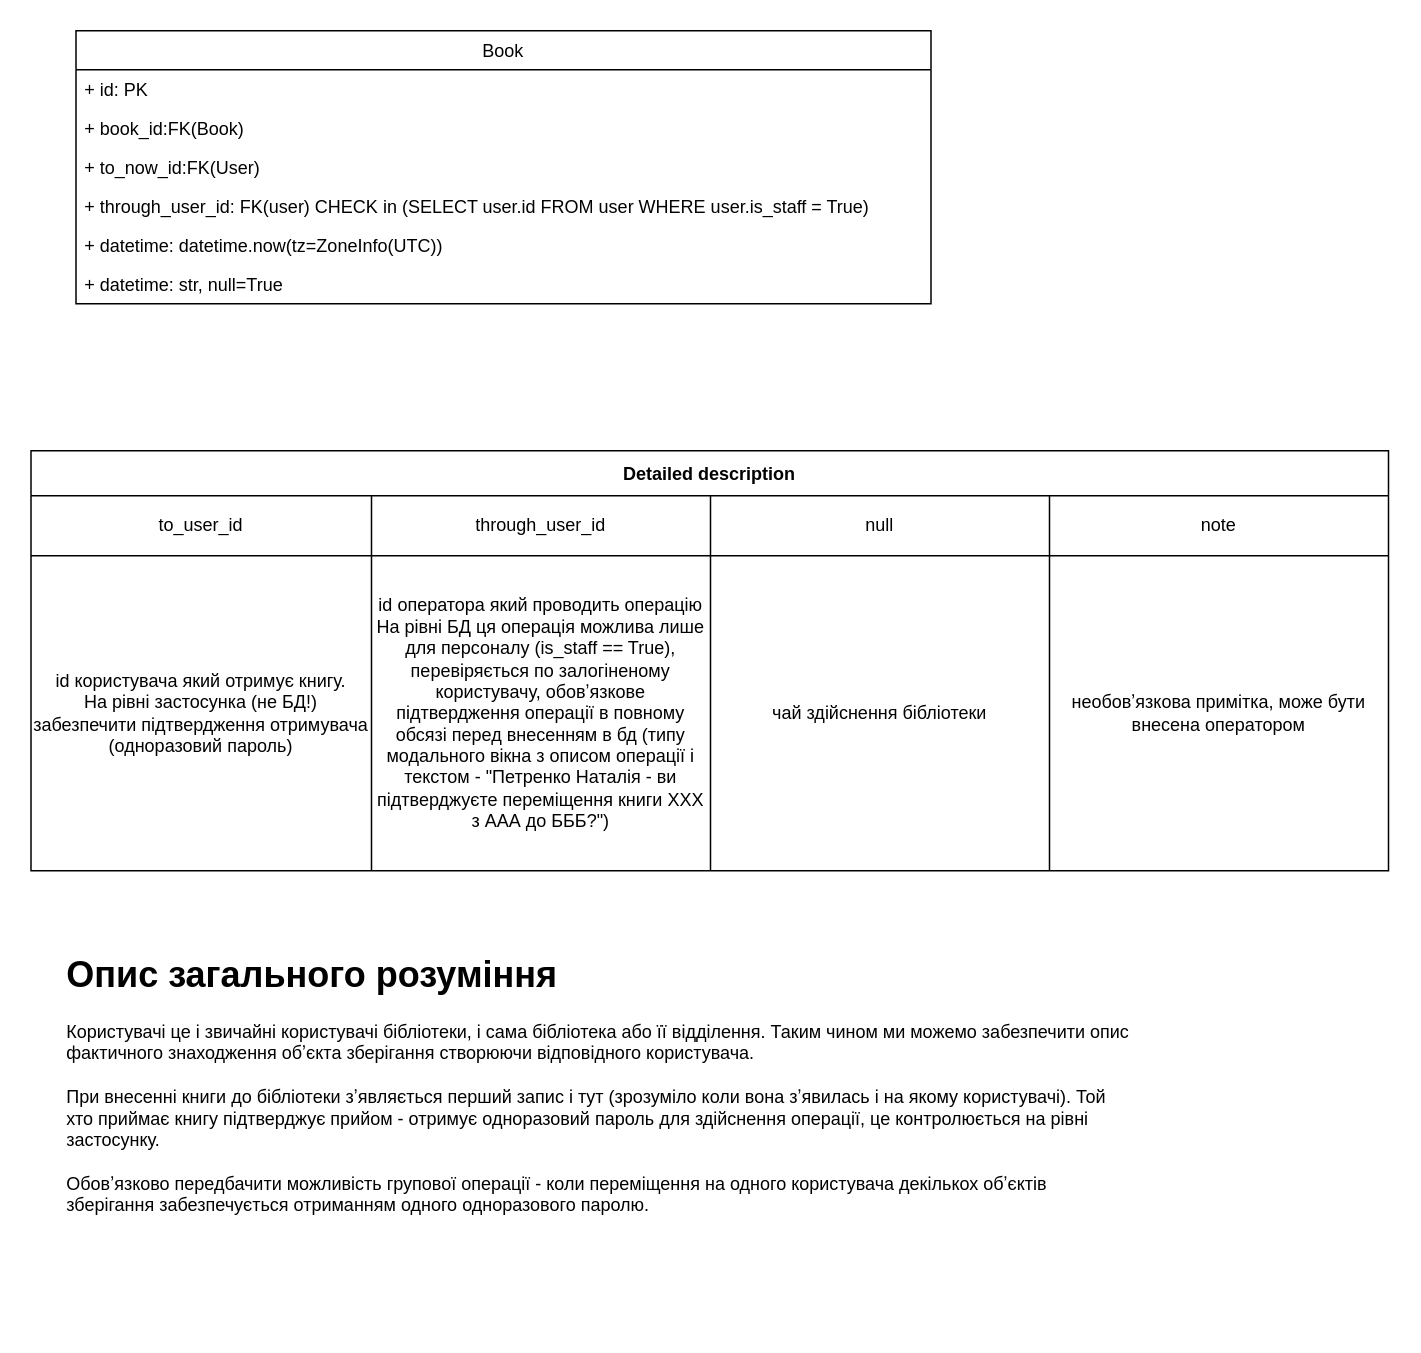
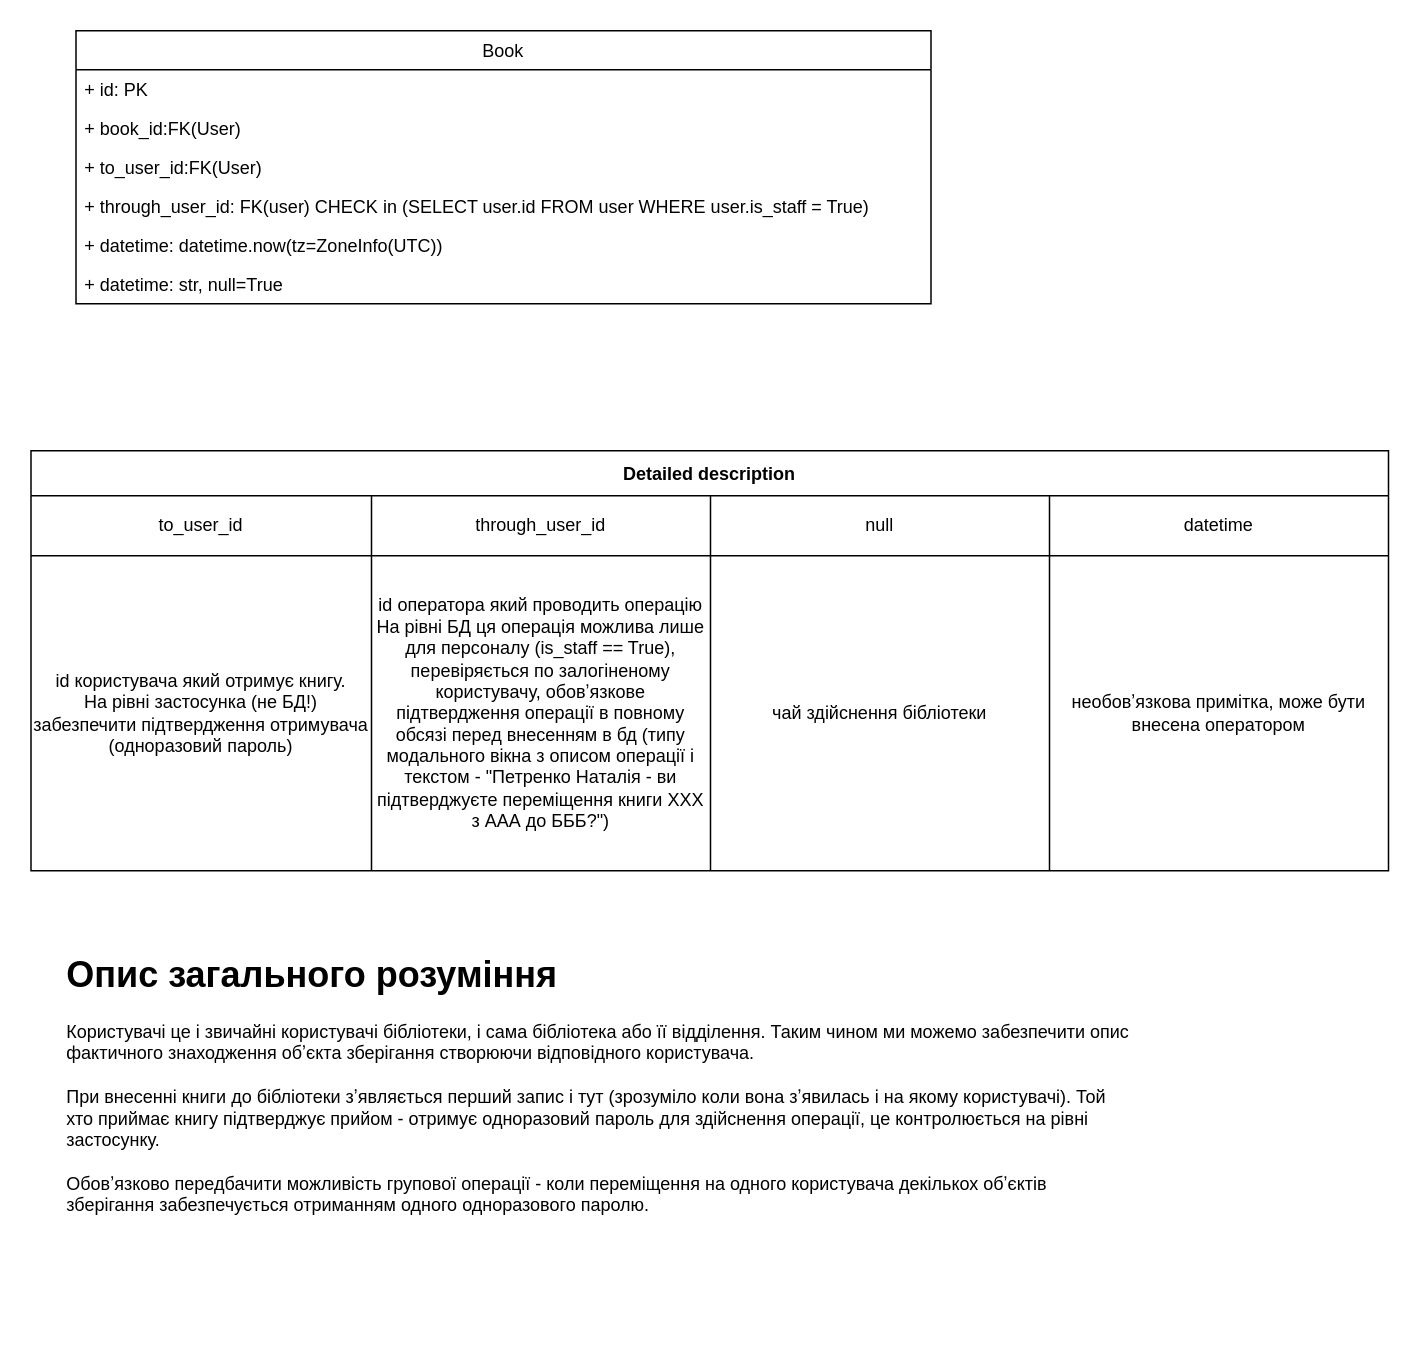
- <mxCell id="4" value="+ book_id:FK(Book)" style="text;strokeColor=none;fillColor=none;align=left;verticalAlign=top;spacingLeft=4;spacingRight=4;overflow=hidden;rotatable=0;points=[[0,0.5],[1,0.5]];portConstraint=eastwest;" vertex="1" parent="2"><mxGeometry y="52" width="570" height="26" as="geometry" /></mxCell>
+ <mxCell id="4" value="+ book_id:FK(User)" style="text;strokeColor=none;fillColor=none;align=left;verticalAlign=top;spacingLeft=4;spacingRight=4;overflow=hidden;rotatable=0;points=[[0,0.5],[1,0.5]];portConstraint=eastwest;" vertex="1" parent="2"><mxGeometry y="52" width="570" height="26" as="geometry" /></mxCell>
- <mxCell id="5" value="+ to_now_id:FK(User)" style="text;strokeColor=none;fillColor=none;align=left;verticalAlign=top;spacingLeft=4;spacingRight=4;overflow=hidden;rotatable=0;points=[[0,0.5],[1,0.5]];portConstraint=eastwest;" vertex="1" parent="2"><mxGeometry y="78" width="570" height="26" as="geometry" /></mxCell>
+ <mxCell id="5" value="+ to_user_id:FK(User)" style="text;strokeColor=none;fillColor=none;align=left;verticalAlign=top;spacingLeft=4;spacingRight=4;overflow=hidden;rotatable=0;points=[[0,0.5],[1,0.5]];portConstraint=eastwest;" vertex="1" parent="2"><mxGeometry y="78" width="570" height="26" as="geometry" /></mxCell>
- <mxCell id="14" value="note" style="shape=partialRectangle;html=1;whiteSpace=wrap;connectable=0;fillColor=none;top=0;left=0;bottom=0;right=0;overflow=hidden;" vertex="1" parent="10"><mxGeometry x="679" width="226" height="40" as="geometry"><mxRectangle width="226" height="40" as="alternateBounds" /></mxGeometry></mxCell>
+ <mxCell id="14" value="datetime" style="shape=partialRectangle;html=1;whiteSpace=wrap;connectable=0;fillColor=none;top=0;left=0;bottom=0;right=0;overflow=hidden;" vertex="1" parent="10"><mxGeometry x="679" width="226" height="40" as="geometry"><mxRectangle width="226" height="40" as="alternateBounds" /></mxGeometry></mxCell>
